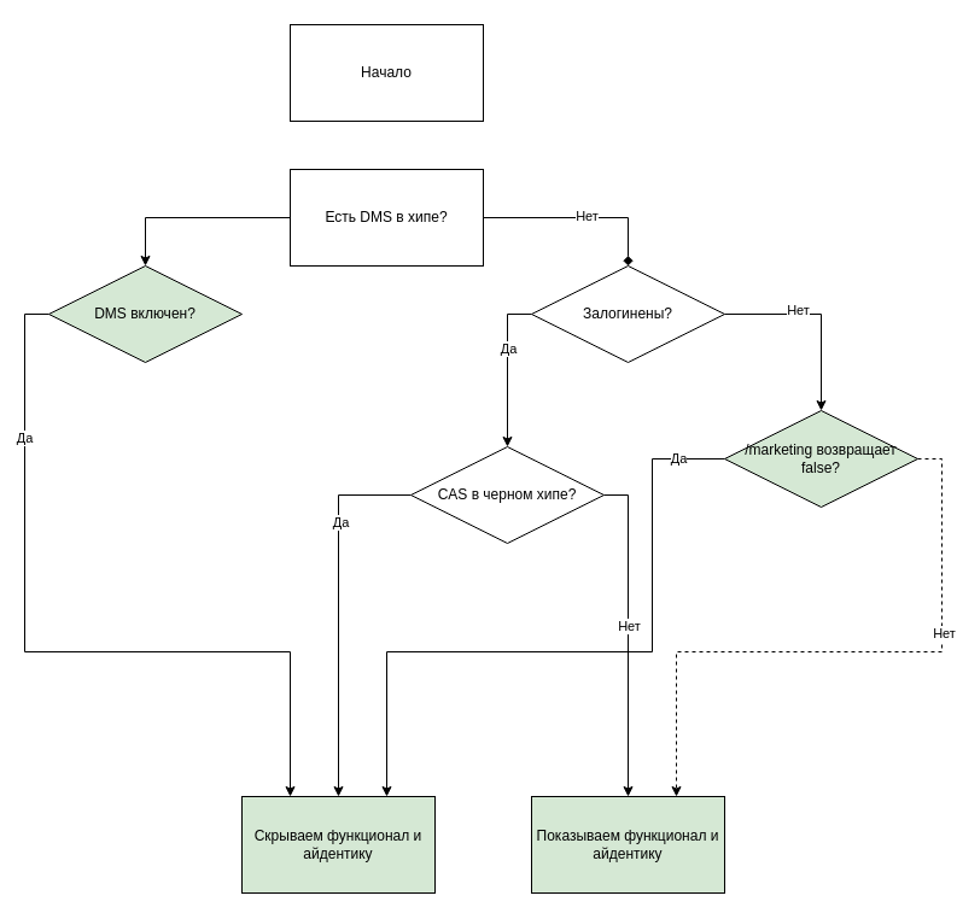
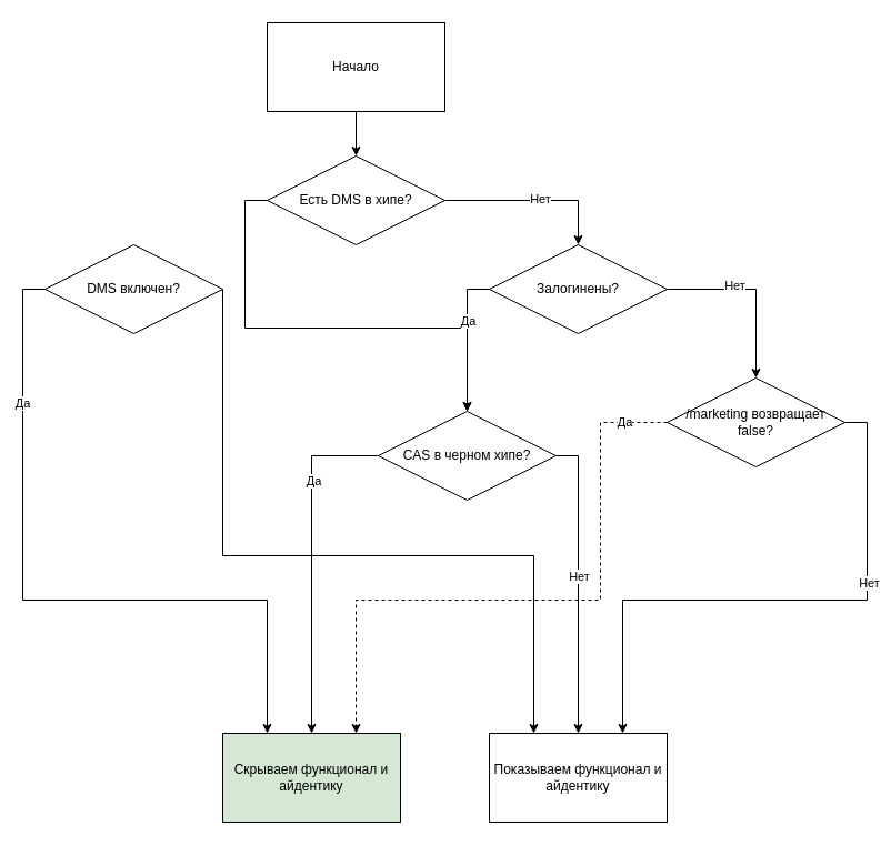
+ <mxCell id="2" style="edgeStyle=orthogonalEdgeStyle;rounded=0;orthogonalLoop=1;jettySize=auto;html=1;exitX=0.5;exitY=1;exitDx=0;exitDy=0;entryX=0.5;entryY=0;entryDx=0;entryDy=0;" edge="1" parent="1" source="3" target="8"><mxGeometry relative="1" as="geometry" /></mxCell>
- <mxCell id="7" style="edgeStyle=orthogonalEdgeStyle;rounded=0;orthogonalLoop=1;jettySize=auto;html=1;exitX=0;exitY=0.5;exitDx=0;exitDy=0;entryX=0.5;entryY=0;entryDx=0;entryDy=0;" edge="1" parent="1" source="8" target="23"><mxGeometry relative="1" as="geometry" /></mxCell>
+ <mxCell id="7" style="edgeStyle=orthogonalEdgeStyle;rounded=0;orthogonalLoop=1;jettySize=auto;html=1;exitX=0;exitY=0.5;exitDx=0;exitDy=0;" edge="1" parent="1" source="8" target="19"><mxGeometry relative="1" as="geometry" /></mxCell>
- <mxCell id="8" value="Есть DMS в хипе?" style="whiteSpace=wrap;html=1;rounded=0;" vertex="1" parent="1"><mxGeometry x="240" y="140" width="160" height="80" as="geometry" /></mxCell>
+ <mxCell id="8" value="Есть DMS в хипе?" style="rhombus;whiteSpace=wrap;html=1;" vertex="1" parent="1"><mxGeometry x="240" y="140" width="160" height="80" as="geometry" /></mxCell>
- <mxCell id="5" style="edgeStyle=orthogonalEdgeStyle;rounded=0;orthogonalLoop=1;jettySize=auto;html=1;exitX=1;exitY=0.5;exitDx=0;exitDy=0;entryX=0.5;entryY=0;entryDx=0;entryDy=0;endArrow=diamond;" edge="1" parent="1" source="8" target="14"><mxGeometry relative="1" as="geometry"><mxPoint x="520" y="220" as="targetPoint" /></mxGeometry></mxCell>
+ <mxCell id="5" style="edgeStyle=orthogonalEdgeStyle;rounded=0;orthogonalLoop=1;jettySize=auto;html=1;exitX=1;exitY=0.5;exitDx=0;exitDy=0;entryX=0.5;entryY=0;entryDx=0;entryDy=0;" edge="1" parent="1" source="8" target="14"><mxGeometry relative="1" as="geometry"><mxPoint x="520" y="220" as="targetPoint" /></mxGeometry></mxCell>
- <mxCell id="23" value="DMS включен?" style="rhombus;whiteSpace=wrap;html=1;fillColor=#d5e8d4;" vertex="1" parent="1"><mxGeometry x="40" y="220" width="160" height="80" as="geometry" /></mxCell>
+ <mxCell id="23" value="DMS включен?" style="rhombus;whiteSpace=wrap;html=1;" vertex="1" parent="1"><mxGeometry x="40" y="220" width="160" height="80" as="geometry" /></mxCell>
- <mxCell id="29" value="/marketing возвращает false?" style="rhombus;whiteSpace=wrap;html=1;fillColor=#d5e8d4;" vertex="1" parent="1"><mxGeometry x="600" y="340" width="160" height="80" as="geometry" /></mxCell>
+ <mxCell id="29" value="/marketing возвращает false?" style="rhombus;whiteSpace=wrap;html=1;" vertex="1" parent="1"><mxGeometry x="600" y="340" width="160" height="80" as="geometry" /></mxCell>
+ <mxCell id="22" style="edgeStyle=orthogonalEdgeStyle;rounded=0;orthogonalLoop=1;jettySize=auto;html=1;exitX=1;exitY=0.5;exitDx=0;exitDy=0;entryX=0.25;entryY=0;entryDx=0;entryDy=0;" edge="1" parent="1" source="23" target="24"><mxGeometry relative="1" as="geometry"><mxPoint x="260" y="530" as="targetPoint" /><Array as="points"><mxPoint x="200" y="500" /><mxPoint x="480" y="500" /></Array></mxGeometry></mxCell>
- <mxCell id="25" style="edgeStyle=orthogonalEdgeStyle;rounded=0;orthogonalLoop=1;jettySize=auto;html=1;exitX=0;exitY=0.5;exitDx=0;exitDy=0;entryX=0.75;entryY=0;entryDx=0;entryDy=0;" edge="1" parent="1" source="29" target="9"><mxGeometry relative="1" as="geometry"><Array as="points"><mxPoint x="540" y="380" /><mxPoint x="540" y="540" /><mxPoint x="320" y="540" /></Array></mxGeometry></mxCell>
+ <mxCell id="25" style="edgeStyle=orthogonalEdgeStyle;rounded=0;orthogonalLoop=1;jettySize=auto;html=1;exitX=0;exitY=0.5;exitDx=0;exitDy=0;entryX=0.75;entryY=0;entryDx=0;entryDy=0;dashed=1;" edge="1" parent="1" source="29" target="9"><mxGeometry relative="1" as="geometry"><Array as="points"><mxPoint x="540" y="380" /><mxPoint x="540" y="540" /><mxPoint x="320" y="540" /></Array></mxGeometry></mxCell>
- <mxCell id="27" style="edgeStyle=orthogonalEdgeStyle;rounded=0;orthogonalLoop=1;jettySize=auto;html=1;exitX=1;exitY=0.5;exitDx=0;exitDy=0;entryX=0.75;entryY=0;entryDx=0;entryDy=0;dashed=1;" edge="1" parent="1" source="29" target="24"><mxGeometry relative="1" as="geometry" /></mxCell>
+ <mxCell id="27" style="edgeStyle=orthogonalEdgeStyle;rounded=0;orthogonalLoop=1;jettySize=auto;html=1;exitX=1;exitY=0.5;exitDx=0;exitDy=0;entryX=0.75;entryY=0;entryDx=0;entryDy=0;" edge="1" parent="1" source="29" target="24"><mxGeometry relative="1" as="geometry" /></mxCell>
- <mxCell id="24" value="Показываем функционал и айдентику" style="rounded=0;whiteSpace=wrap;html=1;fillColor=#d5e8d4;" vertex="1" parent="1"><mxGeometry x="440" y="660" width="160" height="80" as="geometry" /></mxCell>
+ <mxCell id="24" value="Показываем функционал и айдентику" style="rounded=0;whiteSpace=wrap;html=1;" vertex="1" parent="1"><mxGeometry x="440" y="660" width="160" height="80" as="geometry" /></mxCell>
